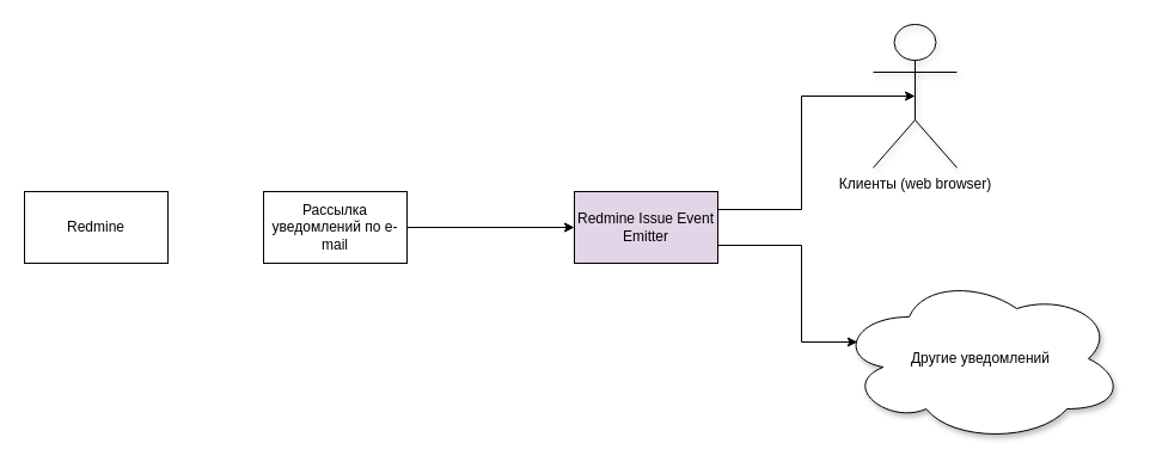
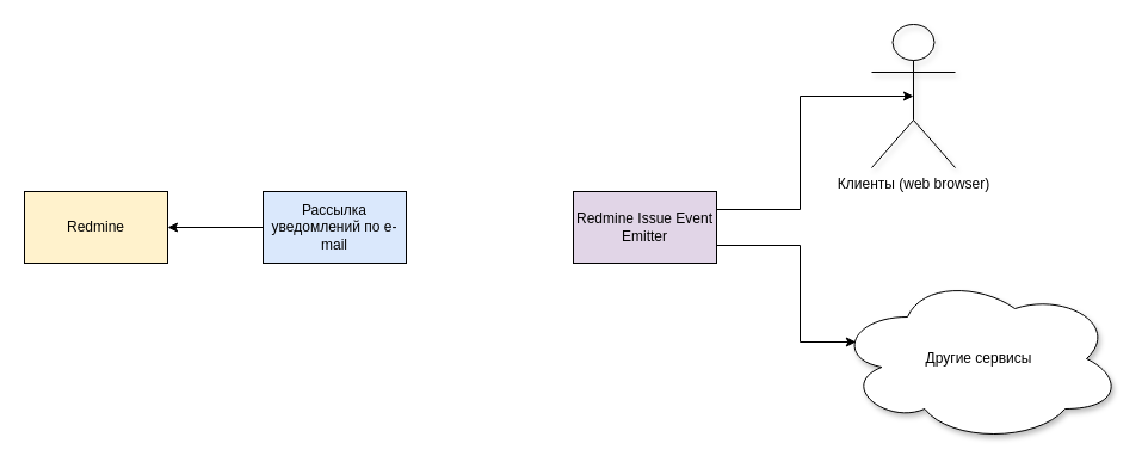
- <mxCell id="2" value="Redmine" style="rounded=0;whiteSpace=wrap;html=1;" parent="1" vertex="1"><mxGeometry x="20" y="160" width="120" height="60" as="geometry" /></mxCell>
+ <mxCell id="2" value="Redmine" style="rounded=0;whiteSpace=wrap;html=1;fillColor=#fff2cc;" parent="1" vertex="1"><mxGeometry x="20" y="160" width="120" height="60" as="geometry" /></mxCell>
- <mxCell id="4" value="Рассылка уведомлений по e-mail" style="rounded=0;whiteSpace=wrap;html=1;" parent="1" vertex="1"><mxGeometry x="220" y="160" width="120" height="60" as="geometry" /></mxCell>
+ <mxCell id="4" value="Рассылка уведомлений по e-mail" style="rounded=0;whiteSpace=wrap;html=1;fillColor=#dae8fc;" parent="1" vertex="1"><mxGeometry x="220" y="160" width="120" height="60" as="geometry" /></mxCell>
- <mxCell id="3" value="" style="edgeStyle=orthogonalEdgeStyle;rounded=0;orthogonalLoop=1;jettySize=auto;html=1;" parent="1" source="4" target="7" edge="1"><mxGeometry relative="1" as="geometry" /></mxCell>
+ <mxCell id="3" value="" style="edgeStyle=orthogonalEdgeStyle;rounded=0;orthogonalLoop=1;jettySize=auto;html=1;" parent="1" source="4" target="2" edge="1"><mxGeometry relative="1" as="geometry" /></mxCell>
- <mxCell id="8" value="Другие уведомлений" style="ellipse;shape=cloud;whiteSpace=wrap;html=1;shadow=1;fillColor=default;" parent="1" vertex="1"><mxGeometry x="700" y="230" width="240" height="140" as="geometry" /></mxCell>
+ <mxCell id="8" value="Другие сервисы" style="ellipse;shape=cloud;whiteSpace=wrap;html=1;shadow=1;fillColor=default;" parent="1" vertex="1"><mxGeometry x="700" y="230" width="240" height="140" as="geometry" /></mxCell>
